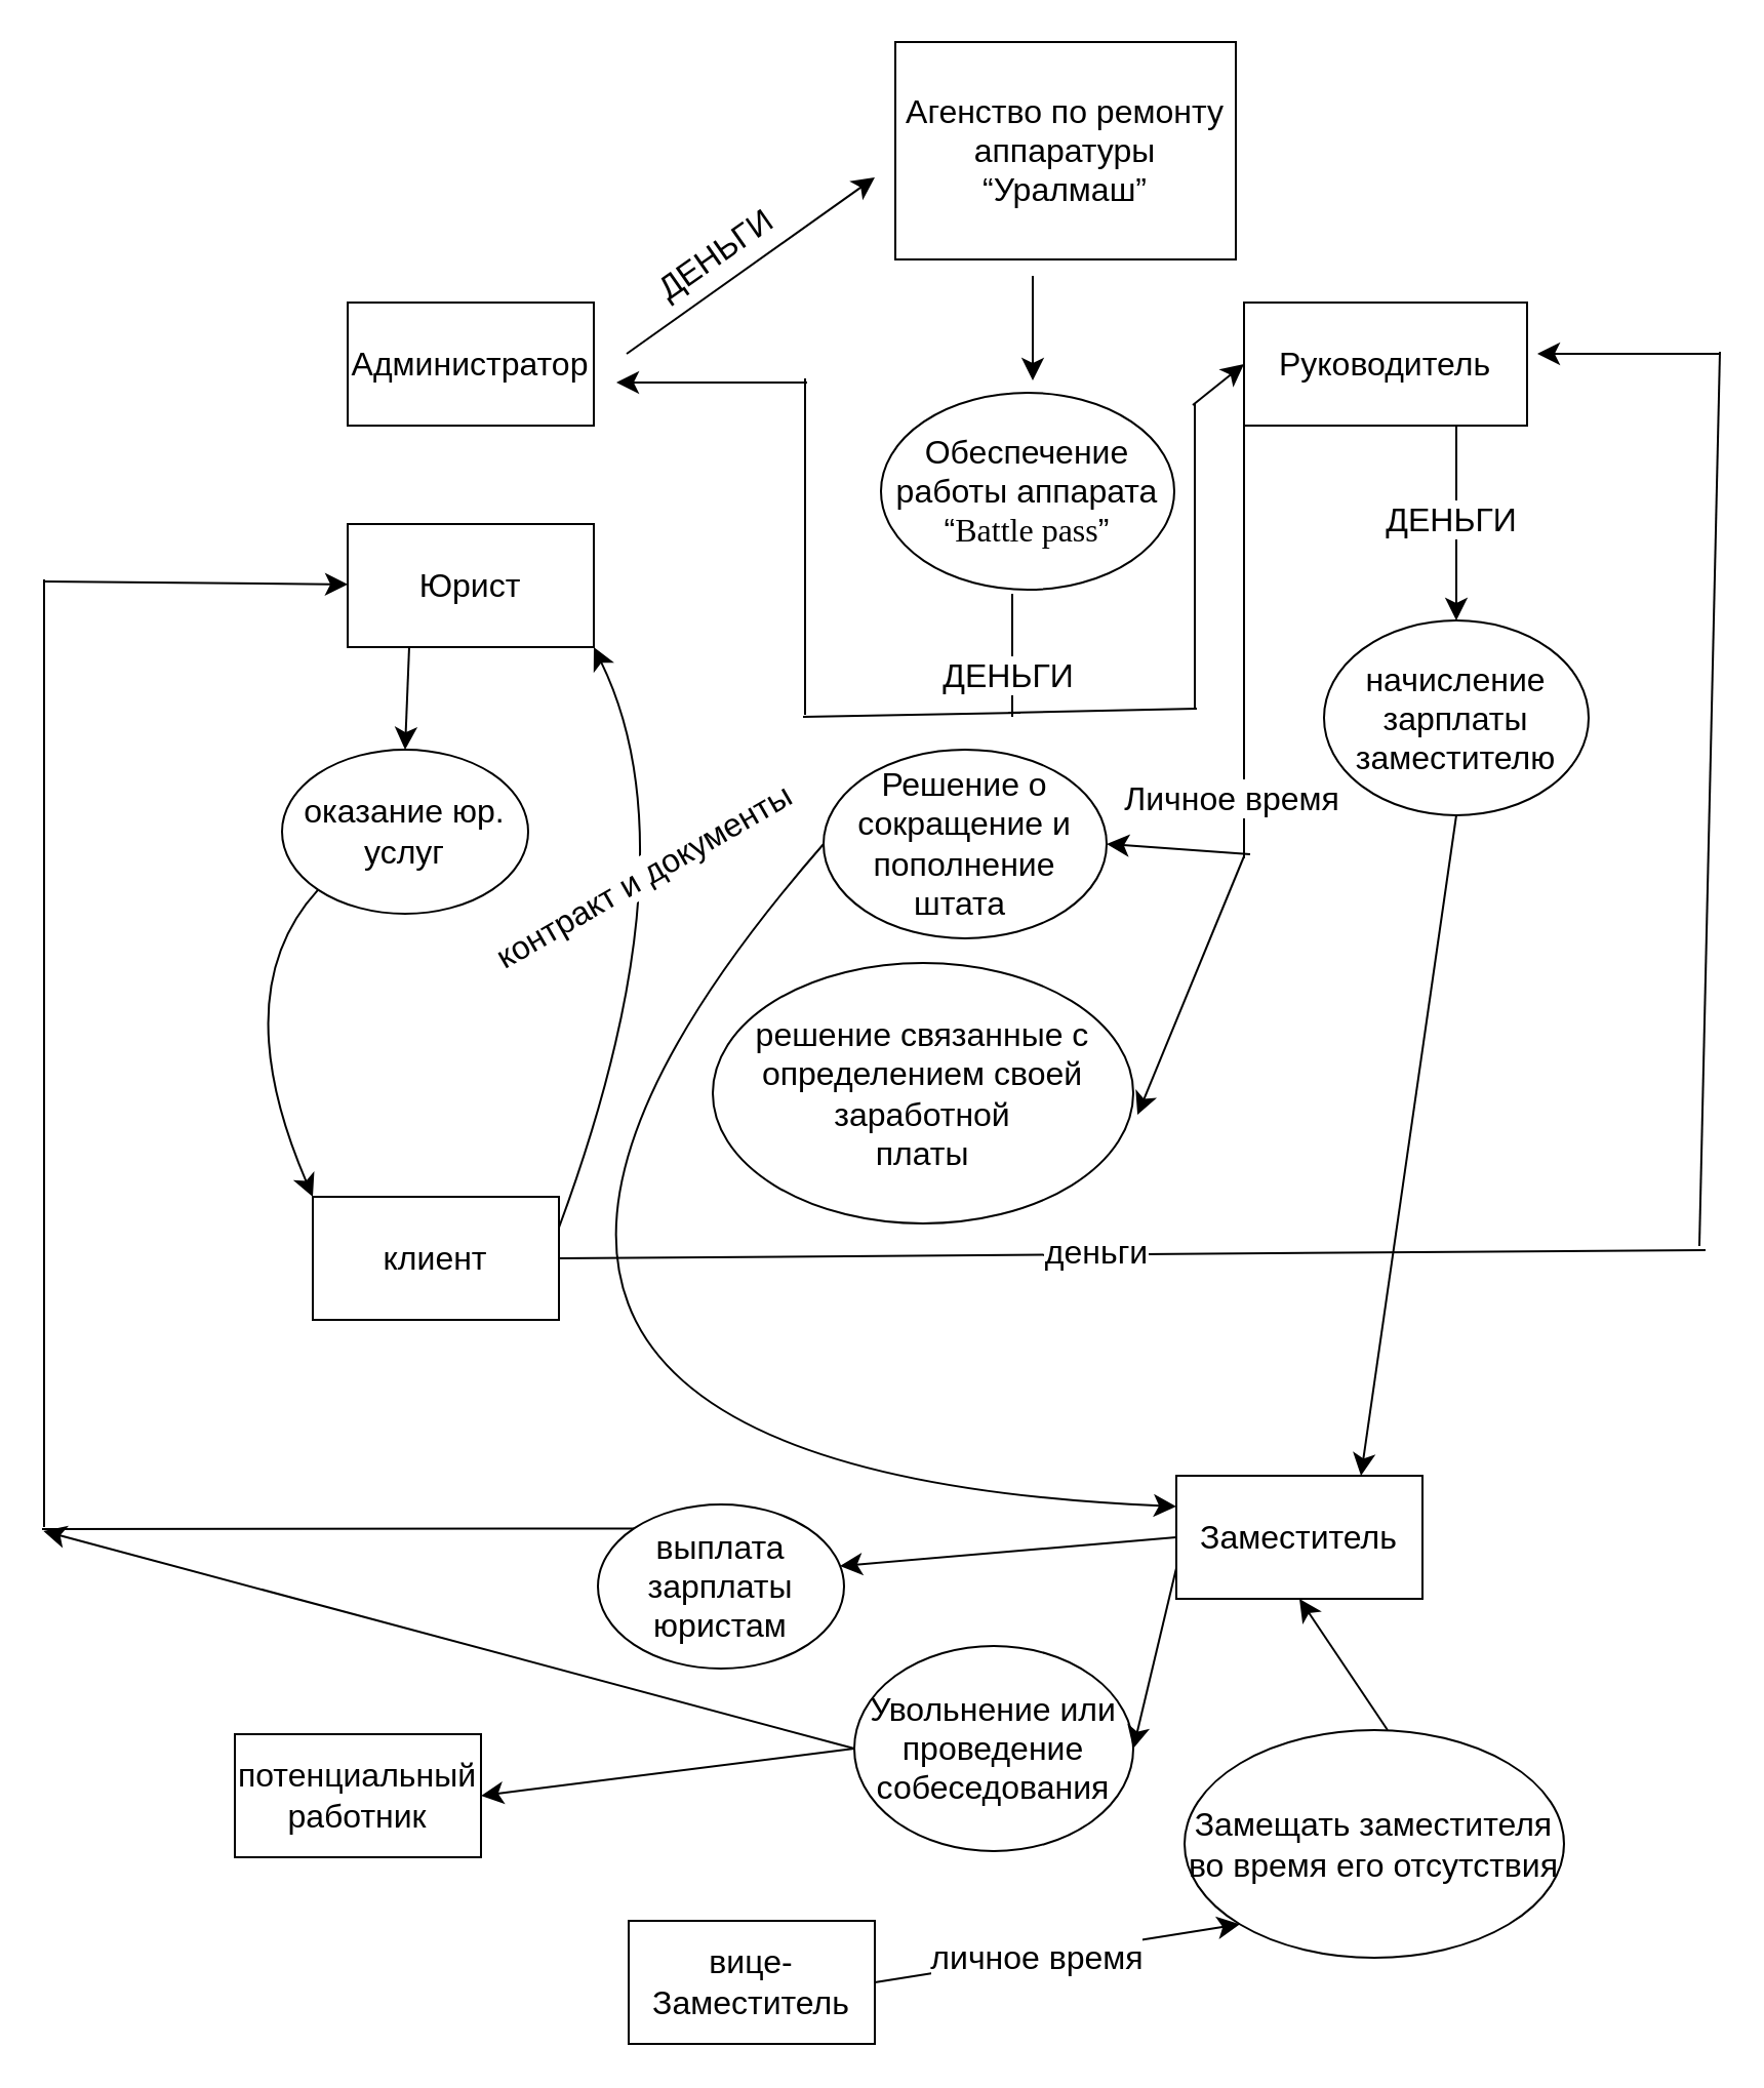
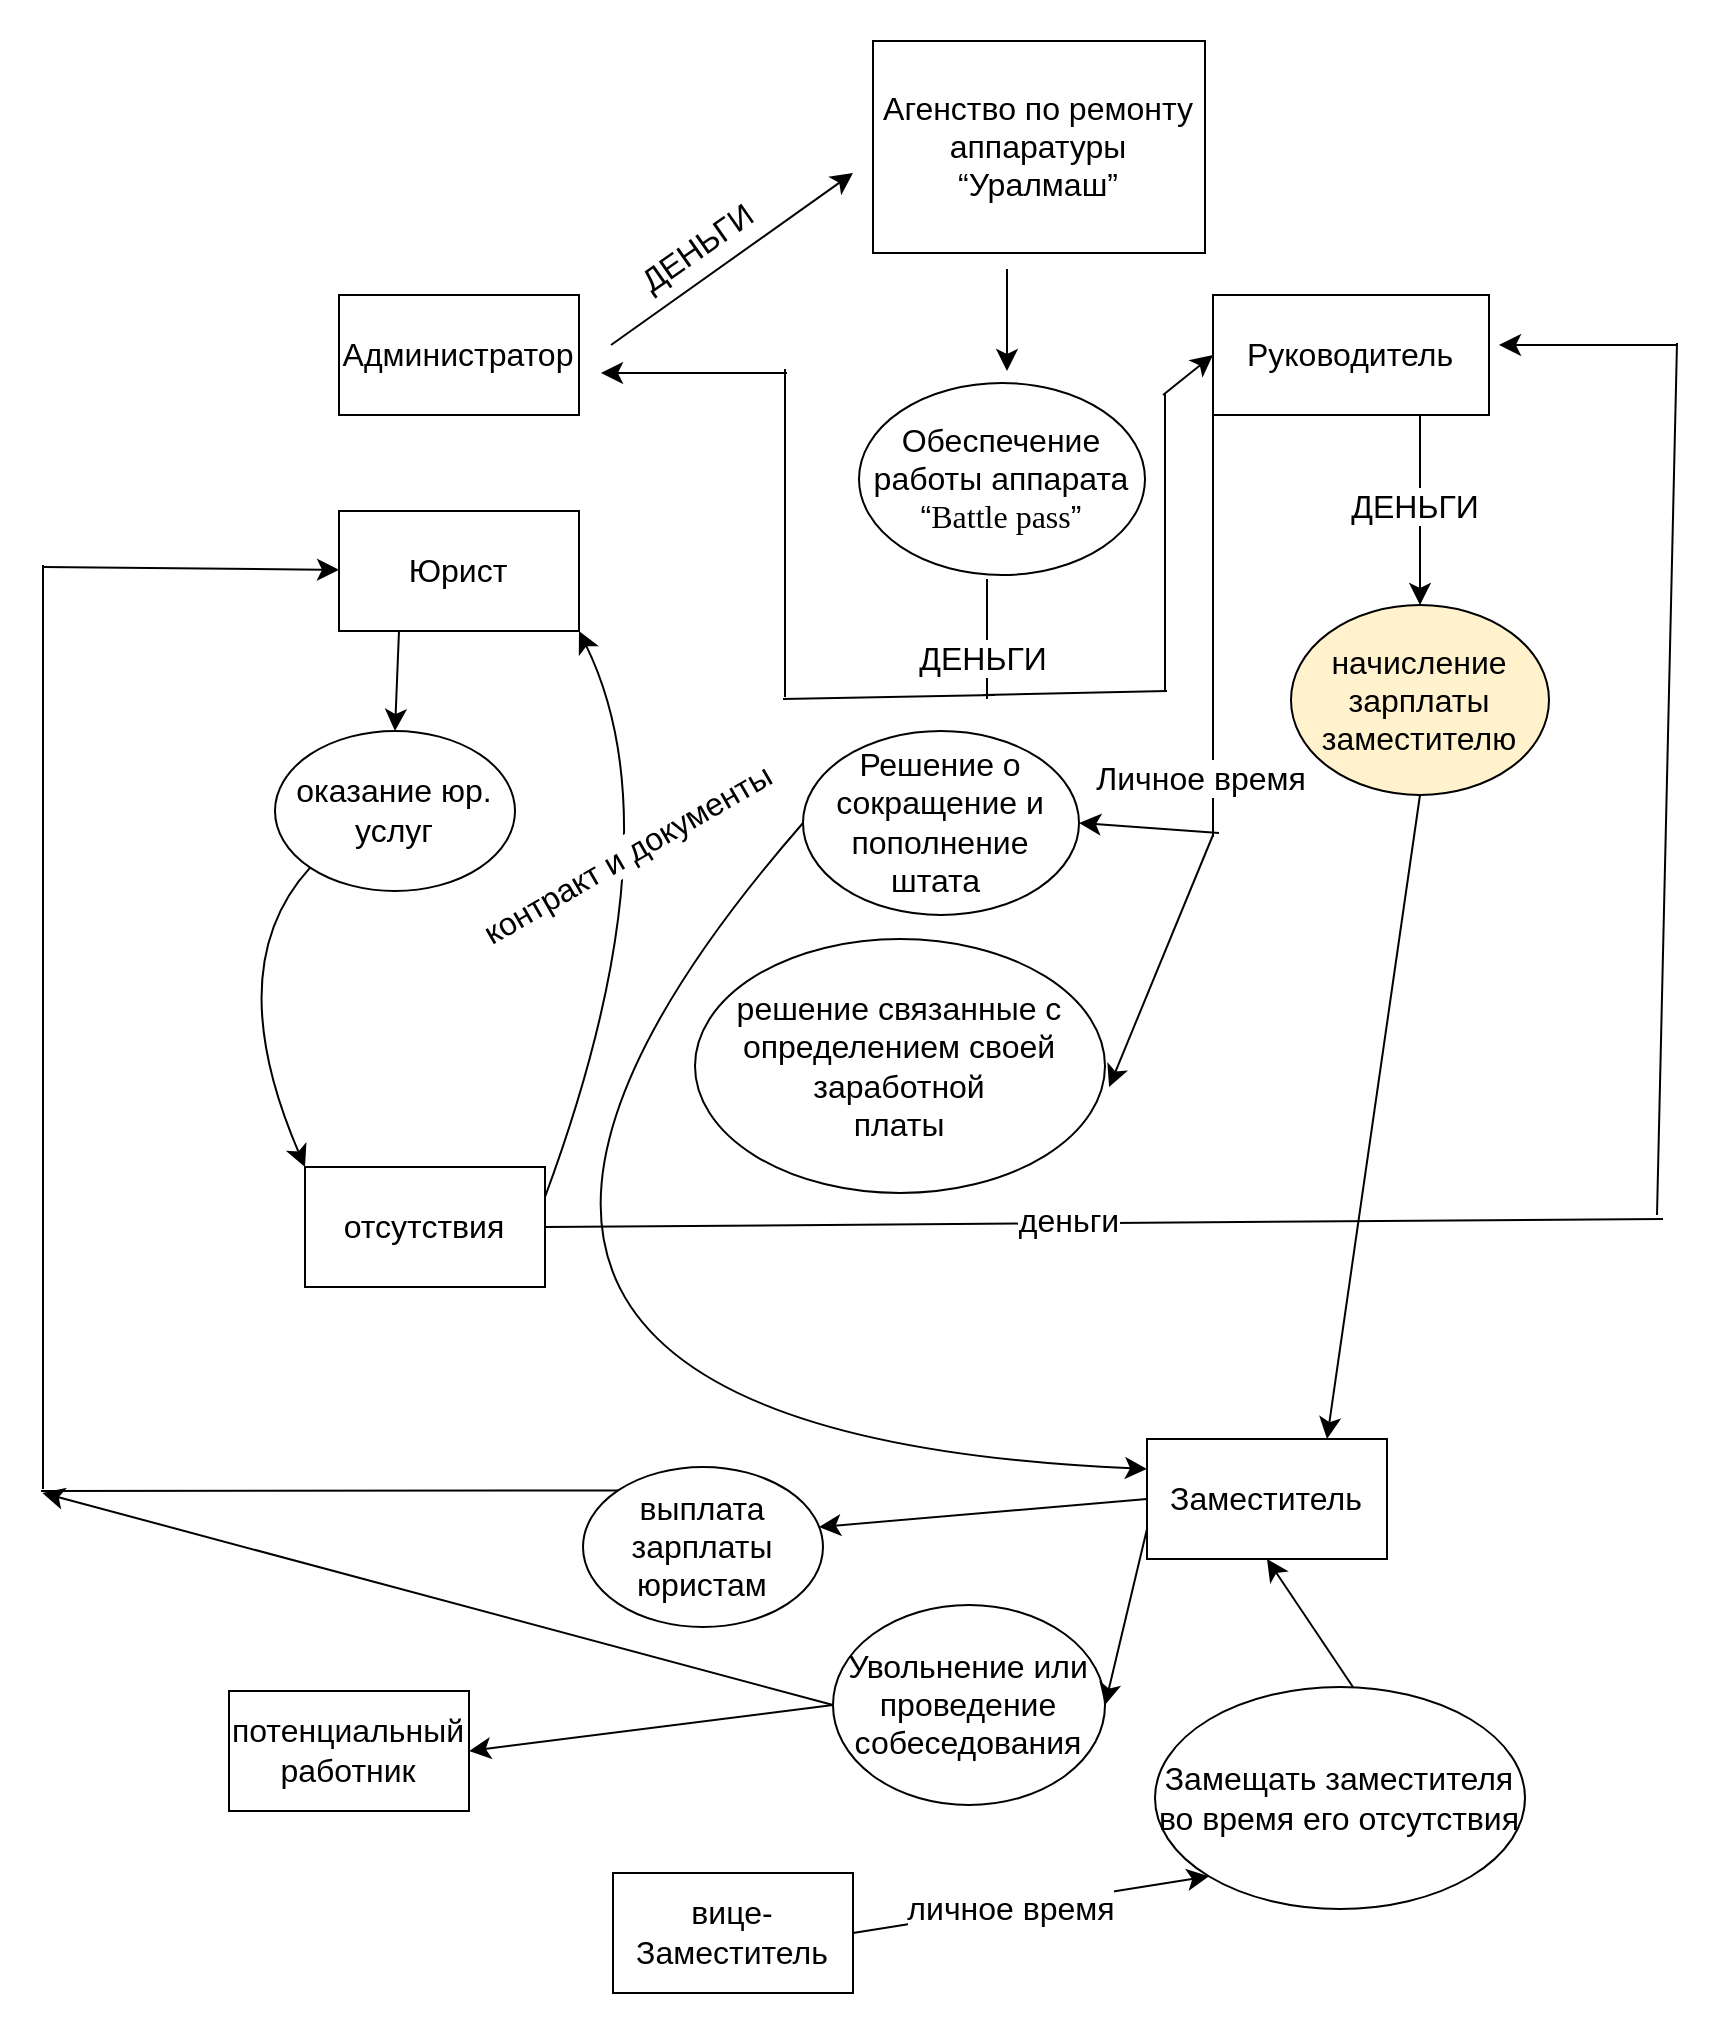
- <mxCell id="9" value="начисление зарплаты заместителю" style="ellipse;whiteSpace=wrap;html=1;fontSize=16;" vertex="1" parent="1"><mxGeometry x="645" y="302" width="129" height="95" as="geometry" /></mxCell>
+ <mxCell id="9" value="начисление зарплаты заместителю" style="ellipse;whiteSpace=wrap;html=1;fontSize=16;fillColor=#fff2cc;" vertex="1" parent="1"><mxGeometry x="645" y="302" width="129" height="95" as="geometry" /></mxCell>
- <mxCell id="39" value="клиент" style="rounded=0;whiteSpace=wrap;html=1;fontSize=16;" vertex="1" parent="1"><mxGeometry x="152" y="583" width="120" height="60" as="geometry" /></mxCell>
+ <mxCell id="39" value="отсутствия" style="rounded=0;whiteSpace=wrap;html=1;fontSize=16;" vertex="1" parent="1"><mxGeometry x="152" y="583" width="120" height="60" as="geometry" /></mxCell>
